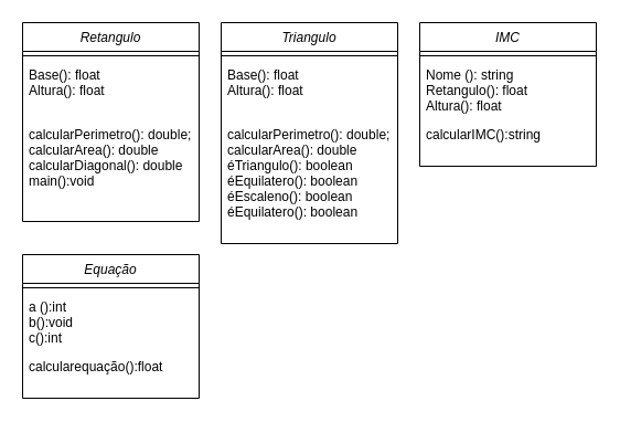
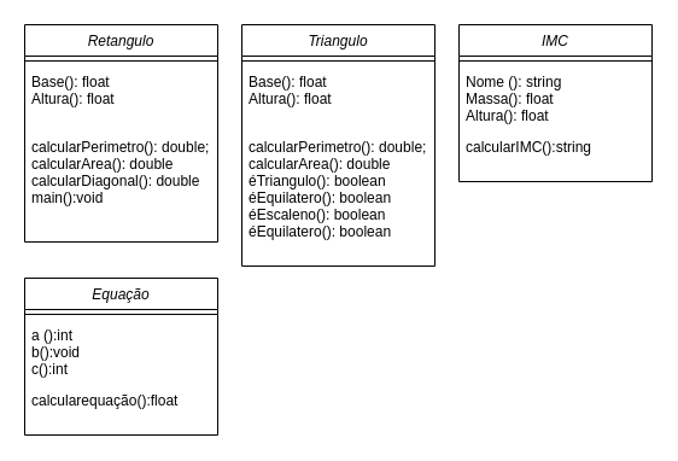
- <mxCell id="12" value="Nome (): string&#10;Retangulo(): float&#10;Altura(): float" style="text;align=left;verticalAlign=top;spacingLeft=4;spacingRight=4;overflow=hidden;rotatable=0;points=[[0,0.5],[1,0.5]];portConstraint=eastwest;" vertex="1" parent="10"><mxGeometry y="34" width="160" height="54" as="geometry" /></mxCell>
+ <mxCell id="12" value="Nome (): string&#10;Massa(): float&#10;Altura(): float" style="text;align=left;verticalAlign=top;spacingLeft=4;spacingRight=4;overflow=hidden;rotatable=0;points=[[0,0.5],[1,0.5]];portConstraint=eastwest;" vertex="1" parent="10"><mxGeometry y="34" width="160" height="54" as="geometry" /></mxCell>
